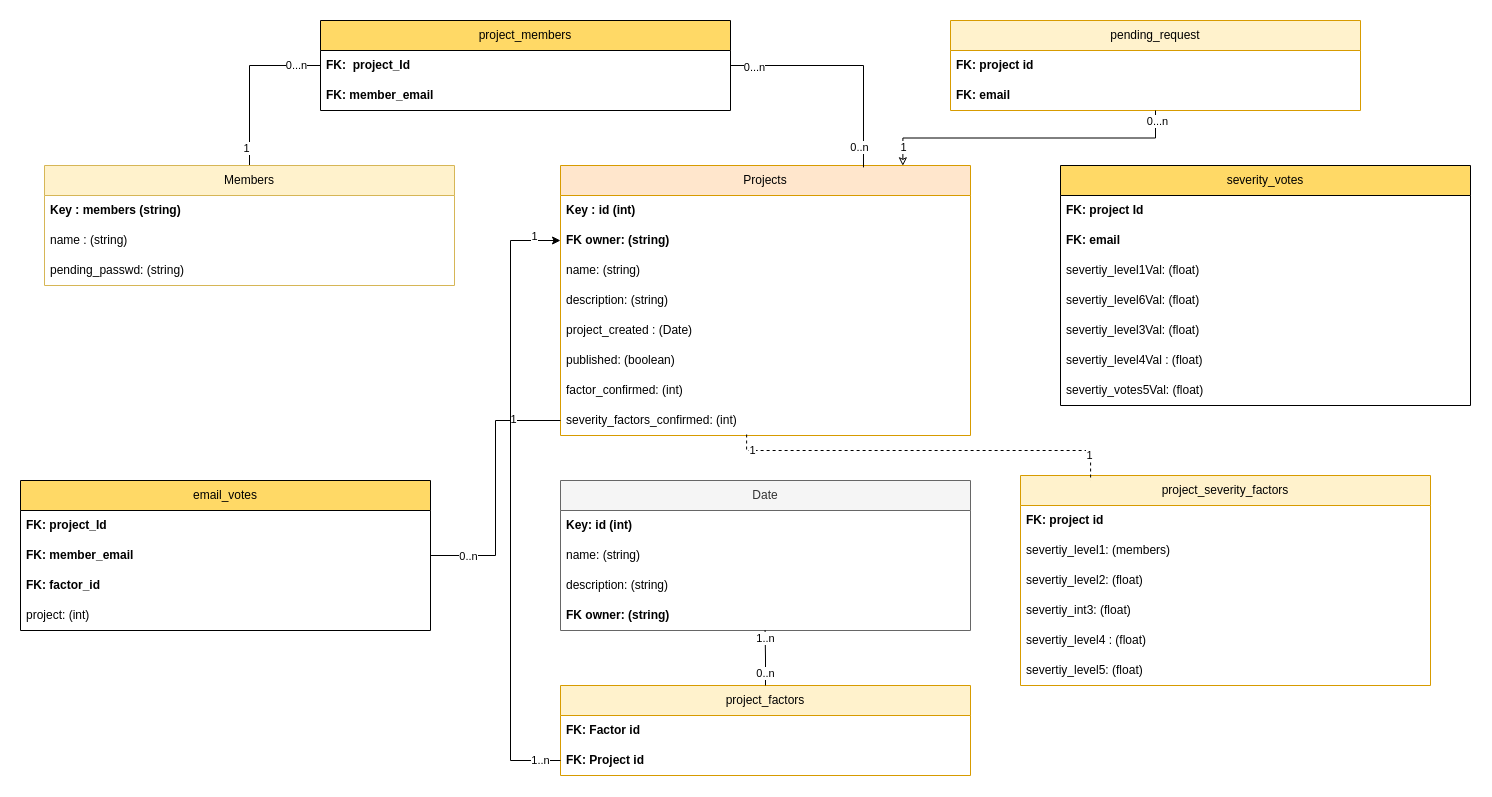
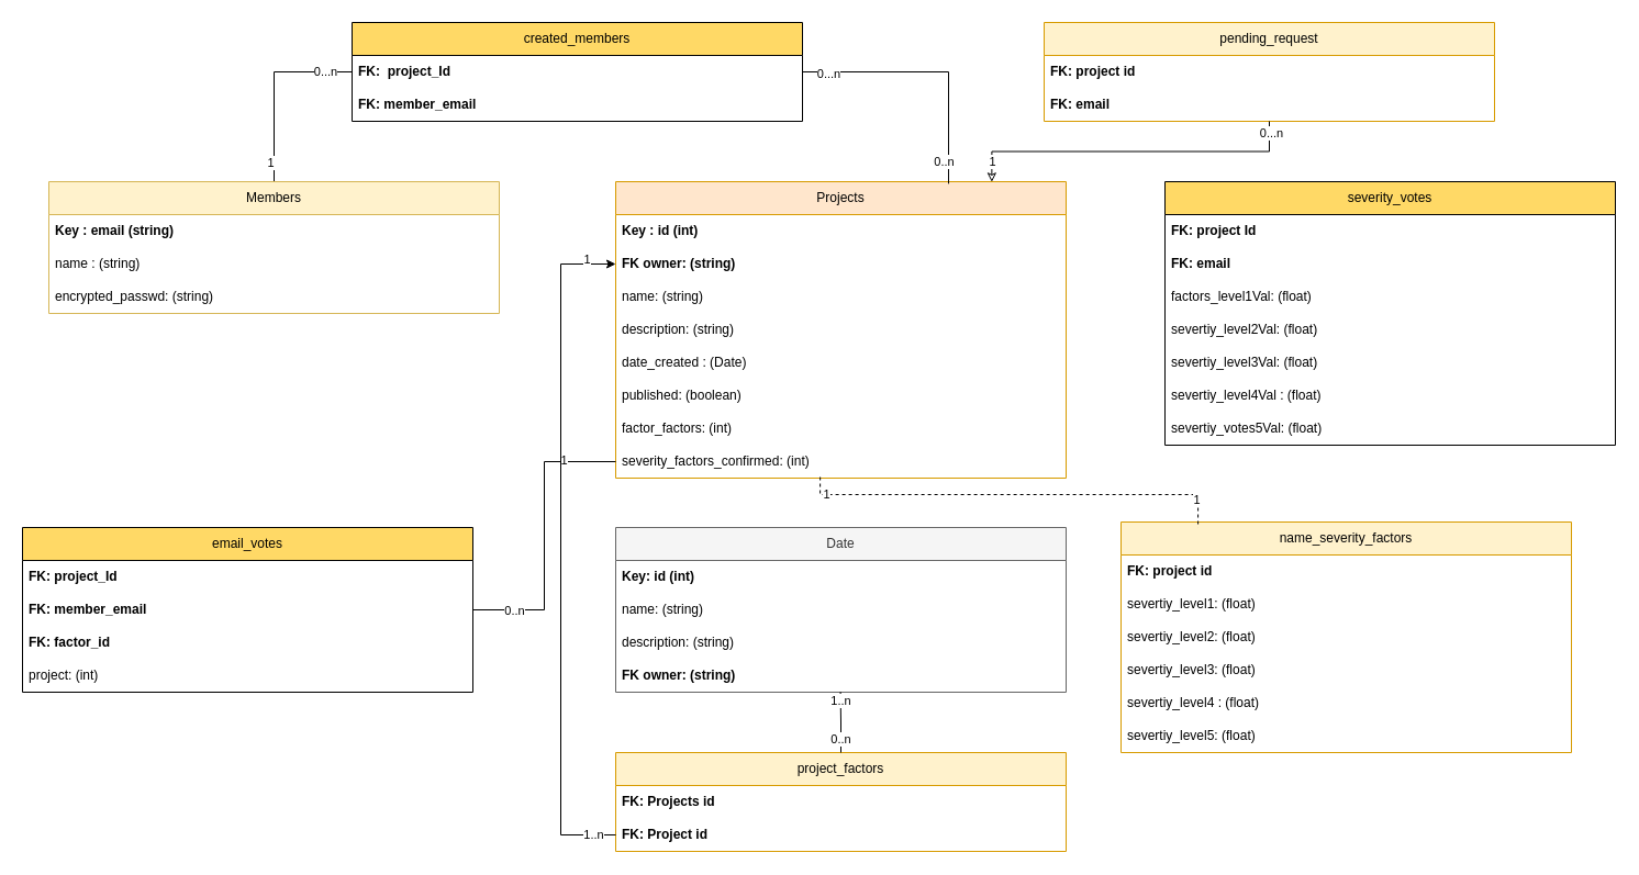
- <mxCell id="33" value="project_members" style="swimlane;fontStyle=0;childLayout=stackLayout;horizontal=1;startSize=30;horizontalStack=0;resizeParent=1;resizeParentMax=0;resizeLast=0;collapsible=1;marginBottom=0;whiteSpace=wrap;html=1;fillColor=#FFD966;" parent="1" vertex="1"><mxGeometry x="320" y="20" width="410" height="90" as="geometry" /></mxCell>
+ <mxCell id="33" value="created_members" style="swimlane;fontStyle=0;childLayout=stackLayout;horizontal=1;startSize=30;horizontalStack=0;resizeParent=1;resizeParentMax=0;resizeLast=0;collapsible=1;marginBottom=0;whiteSpace=wrap;html=1;fillColor=#FFD966;" parent="1" vertex="1"><mxGeometry x="320" y="20" width="410" height="90" as="geometry" /></mxCell>
- <mxCell id="6" value="Key : members (string)" style="text;strokeColor=none;fillColor=none;align=left;verticalAlign=middle;spacingLeft=4;spacingRight=4;overflow=hidden;points=[[0,0.5],[1,0.5]];portConstraint=eastwest;rotatable=0;whiteSpace=wrap;html=1;fontStyle=1" parent="5" vertex="1"><mxGeometry y="30" width="410" height="30" as="geometry" /></mxCell>
+ <mxCell id="6" value="Key : email (string)" style="text;strokeColor=none;fillColor=none;align=left;verticalAlign=middle;spacingLeft=4;spacingRight=4;overflow=hidden;points=[[0,0.5],[1,0.5]];portConstraint=eastwest;rotatable=0;whiteSpace=wrap;html=1;fontStyle=1" parent="5" vertex="1"><mxGeometry y="30" width="410" height="30" as="geometry" /></mxCell>
- <mxCell id="8" value="pending_passwd: (string)" style="text;strokeColor=none;fillColor=none;align=left;verticalAlign=middle;spacingLeft=4;spacingRight=4;overflow=hidden;points=[[0,0.5],[1,0.5]];portConstraint=eastwest;rotatable=0;whiteSpace=wrap;html=1;" parent="5" vertex="1"><mxGeometry y="90" width="410" height="30" as="geometry" /></mxCell>
+ <mxCell id="8" value="encrypted_passwd: (string)" style="text;strokeColor=none;fillColor=none;align=left;verticalAlign=middle;spacingLeft=4;spacingRight=4;overflow=hidden;points=[[0,0.5],[1,0.5]];portConstraint=eastwest;rotatable=0;whiteSpace=wrap;html=1;" parent="5" vertex="1"><mxGeometry y="90" width="410" height="30" as="geometry" /></mxCell>
- <mxCell id="44" value="severtiy_level1Val: (float)" style="text;strokeColor=none;fillColor=none;align=left;verticalAlign=middle;spacingLeft=4;spacingRight=4;overflow=hidden;points=[[0,0.5],[1,0.5]];portConstraint=eastwest;rotatable=0;whiteSpace=wrap;html=1;" parent="41" vertex="1"><mxGeometry y="90" width="410" height="30" as="geometry" /></mxCell>
+ <mxCell id="44" value="factors_level1Val: (float)" style="text;strokeColor=none;fillColor=none;align=left;verticalAlign=middle;spacingLeft=4;spacingRight=4;overflow=hidden;points=[[0,0.5],[1,0.5]];portConstraint=eastwest;rotatable=0;whiteSpace=wrap;html=1;" parent="41" vertex="1"><mxGeometry y="90" width="410" height="30" as="geometry" /></mxCell>
- <mxCell id="45" value="severtiy_level6Val: (float)" style="text;strokeColor=none;fillColor=none;align=left;verticalAlign=middle;spacingLeft=4;spacingRight=4;overflow=hidden;points=[[0,0.5],[1,0.5]];portConstraint=eastwest;rotatable=0;whiteSpace=wrap;html=1;" parent="41" vertex="1"><mxGeometry y="120" width="410" height="30" as="geometry" /></mxCell>
+ <mxCell id="45" value="severtiy_level2Val: (float)" style="text;strokeColor=none;fillColor=none;align=left;verticalAlign=middle;spacingLeft=4;spacingRight=4;overflow=hidden;points=[[0,0.5],[1,0.5]];portConstraint=eastwest;rotatable=0;whiteSpace=wrap;html=1;" parent="41" vertex="1"><mxGeometry y="120" width="410" height="30" as="geometry" /></mxCell>
- <mxCell id="14" value="project_created : (Date)" style="text;strokeColor=none;fillColor=none;align=left;verticalAlign=middle;spacingLeft=4;spacingRight=4;overflow=hidden;points=[[0,0.5],[1,0.5]];portConstraint=eastwest;rotatable=0;whiteSpace=wrap;html=1;" parent="9" vertex="1"><mxGeometry y="150" width="410" height="30" as="geometry" /></mxCell>
+ <mxCell id="14" value="date_created : (Date)" style="text;strokeColor=none;fillColor=none;align=left;verticalAlign=middle;spacingLeft=4;spacingRight=4;overflow=hidden;points=[[0,0.5],[1,0.5]];portConstraint=eastwest;rotatable=0;whiteSpace=wrap;html=1;" parent="9" vertex="1"><mxGeometry y="150" width="410" height="30" as="geometry" /></mxCell>
- <mxCell id="16" value="factor_confirmed: (int)" style="text;strokeColor=none;fillColor=none;align=left;verticalAlign=middle;spacingLeft=4;spacingRight=4;overflow=hidden;points=[[0,0.5],[1,0.5]];portConstraint=eastwest;rotatable=0;whiteSpace=wrap;html=1;" vertex="1" parent="9"><mxGeometry y="210" width="410" height="30" as="geometry" /></mxCell>
+ <mxCell id="16" value="factor_factors: (int)" style="text;strokeColor=none;fillColor=none;align=left;verticalAlign=middle;spacingLeft=4;spacingRight=4;overflow=hidden;points=[[0,0.5],[1,0.5]];portConstraint=eastwest;rotatable=0;whiteSpace=wrap;html=1;" vertex="1" parent="9"><mxGeometry y="210" width="410" height="30" as="geometry" /></mxCell>
- <mxCell id="26" value="project_severity_factors" style="swimlane;fontStyle=0;childLayout=stackLayout;horizontal=1;startSize=30;horizontalStack=0;resizeParent=1;resizeParentMax=0;resizeLast=0;collapsible=1;marginBottom=0;whiteSpace=wrap;html=1;fillColor=#FFF2CC;strokeColor=#d79b00;" parent="1" vertex="1"><mxGeometry x="1020" y="475" width="410" height="210" as="geometry" /></mxCell>
+ <mxCell id="26" value="name_severity_factors" style="swimlane;fontStyle=0;childLayout=stackLayout;horizontal=1;startSize=30;horizontalStack=0;resizeParent=1;resizeParentMax=0;resizeLast=0;collapsible=1;marginBottom=0;whiteSpace=wrap;html=1;fillColor=#FFF2CC;strokeColor=#d79b00;" parent="1" vertex="1"><mxGeometry x="1020" y="475" width="410" height="210" as="geometry" /></mxCell>
- <mxCell id="28" value="severtiy_level1: (members)" style="text;strokeColor=none;fillColor=none;align=left;verticalAlign=middle;spacingLeft=4;spacingRight=4;overflow=hidden;points=[[0,0.5],[1,0.5]];portConstraint=eastwest;rotatable=0;whiteSpace=wrap;html=1;" parent="26" vertex="1"><mxGeometry y="60" width="410" height="30" as="geometry" /></mxCell>
+ <mxCell id="28" value="severtiy_level1: (float)" style="text;strokeColor=none;fillColor=none;align=left;verticalAlign=middle;spacingLeft=4;spacingRight=4;overflow=hidden;points=[[0,0.5],[1,0.5]];portConstraint=eastwest;rotatable=0;whiteSpace=wrap;html=1;" parent="26" vertex="1"><mxGeometry y="60" width="410" height="30" as="geometry" /></mxCell>
- <mxCell id="30" value="severtiy_int3: (float)" style="text;strokeColor=none;fillColor=none;align=left;verticalAlign=middle;spacingLeft=4;spacingRight=4;overflow=hidden;points=[[0,0.5],[1,0.5]];portConstraint=eastwest;rotatable=0;whiteSpace=wrap;html=1;" parent="26" vertex="1"><mxGeometry y="120" width="410" height="30" as="geometry" /></mxCell>
+ <mxCell id="30" value="severtiy_level3: (float)" style="text;strokeColor=none;fillColor=none;align=left;verticalAlign=middle;spacingLeft=4;spacingRight=4;overflow=hidden;points=[[0,0.5],[1,0.5]];portConstraint=eastwest;rotatable=0;whiteSpace=wrap;html=1;" parent="26" vertex="1"><mxGeometry y="120" width="410" height="30" as="geometry" /></mxCell>
- <mxCell id="24" value="FK: Factor id&amp;nbsp;" style="text;strokeColor=none;fillColor=none;align=left;verticalAlign=middle;spacingLeft=4;spacingRight=4;overflow=hidden;points=[[0,0.5],[1,0.5]];portConstraint=eastwest;rotatable=0;whiteSpace=wrap;html=1;fontStyle=1" parent="23" vertex="1"><mxGeometry y="30" width="410" height="30" as="geometry" /></mxCell>
+ <mxCell id="24" value="FK: Projects id&amp;nbsp;" style="text;strokeColor=none;fillColor=none;align=left;verticalAlign=middle;spacingLeft=4;spacingRight=4;overflow=hidden;points=[[0,0.5],[1,0.5]];portConstraint=eastwest;rotatable=0;whiteSpace=wrap;html=1;fontStyle=1" parent="23" vertex="1"><mxGeometry y="30" width="410" height="30" as="geometry" /></mxCell>
